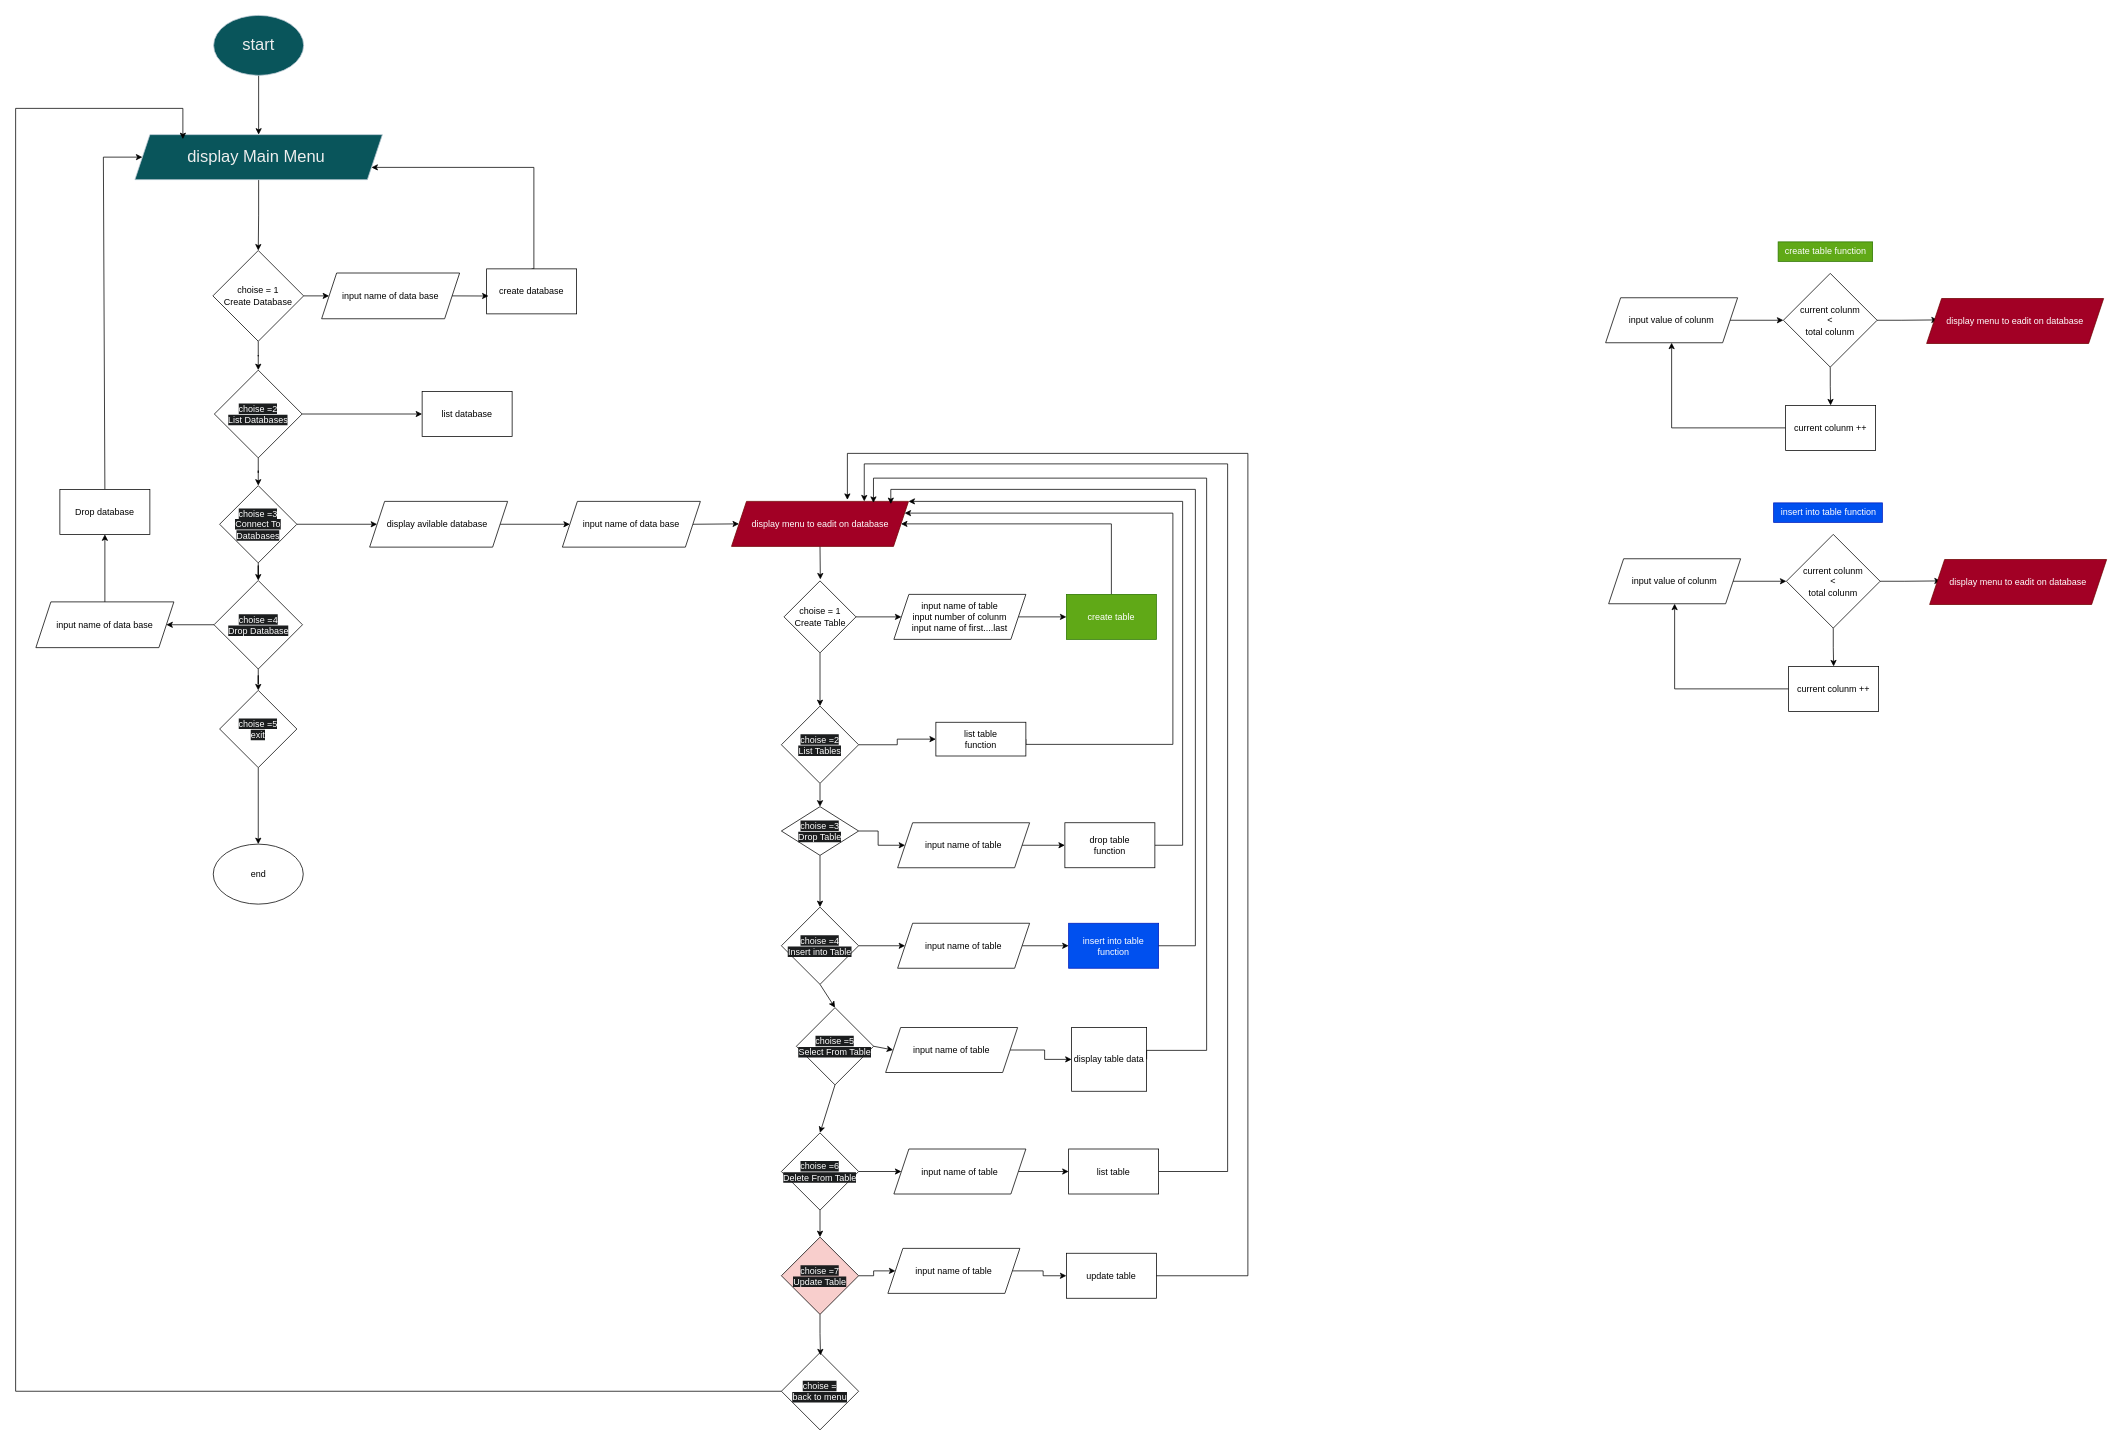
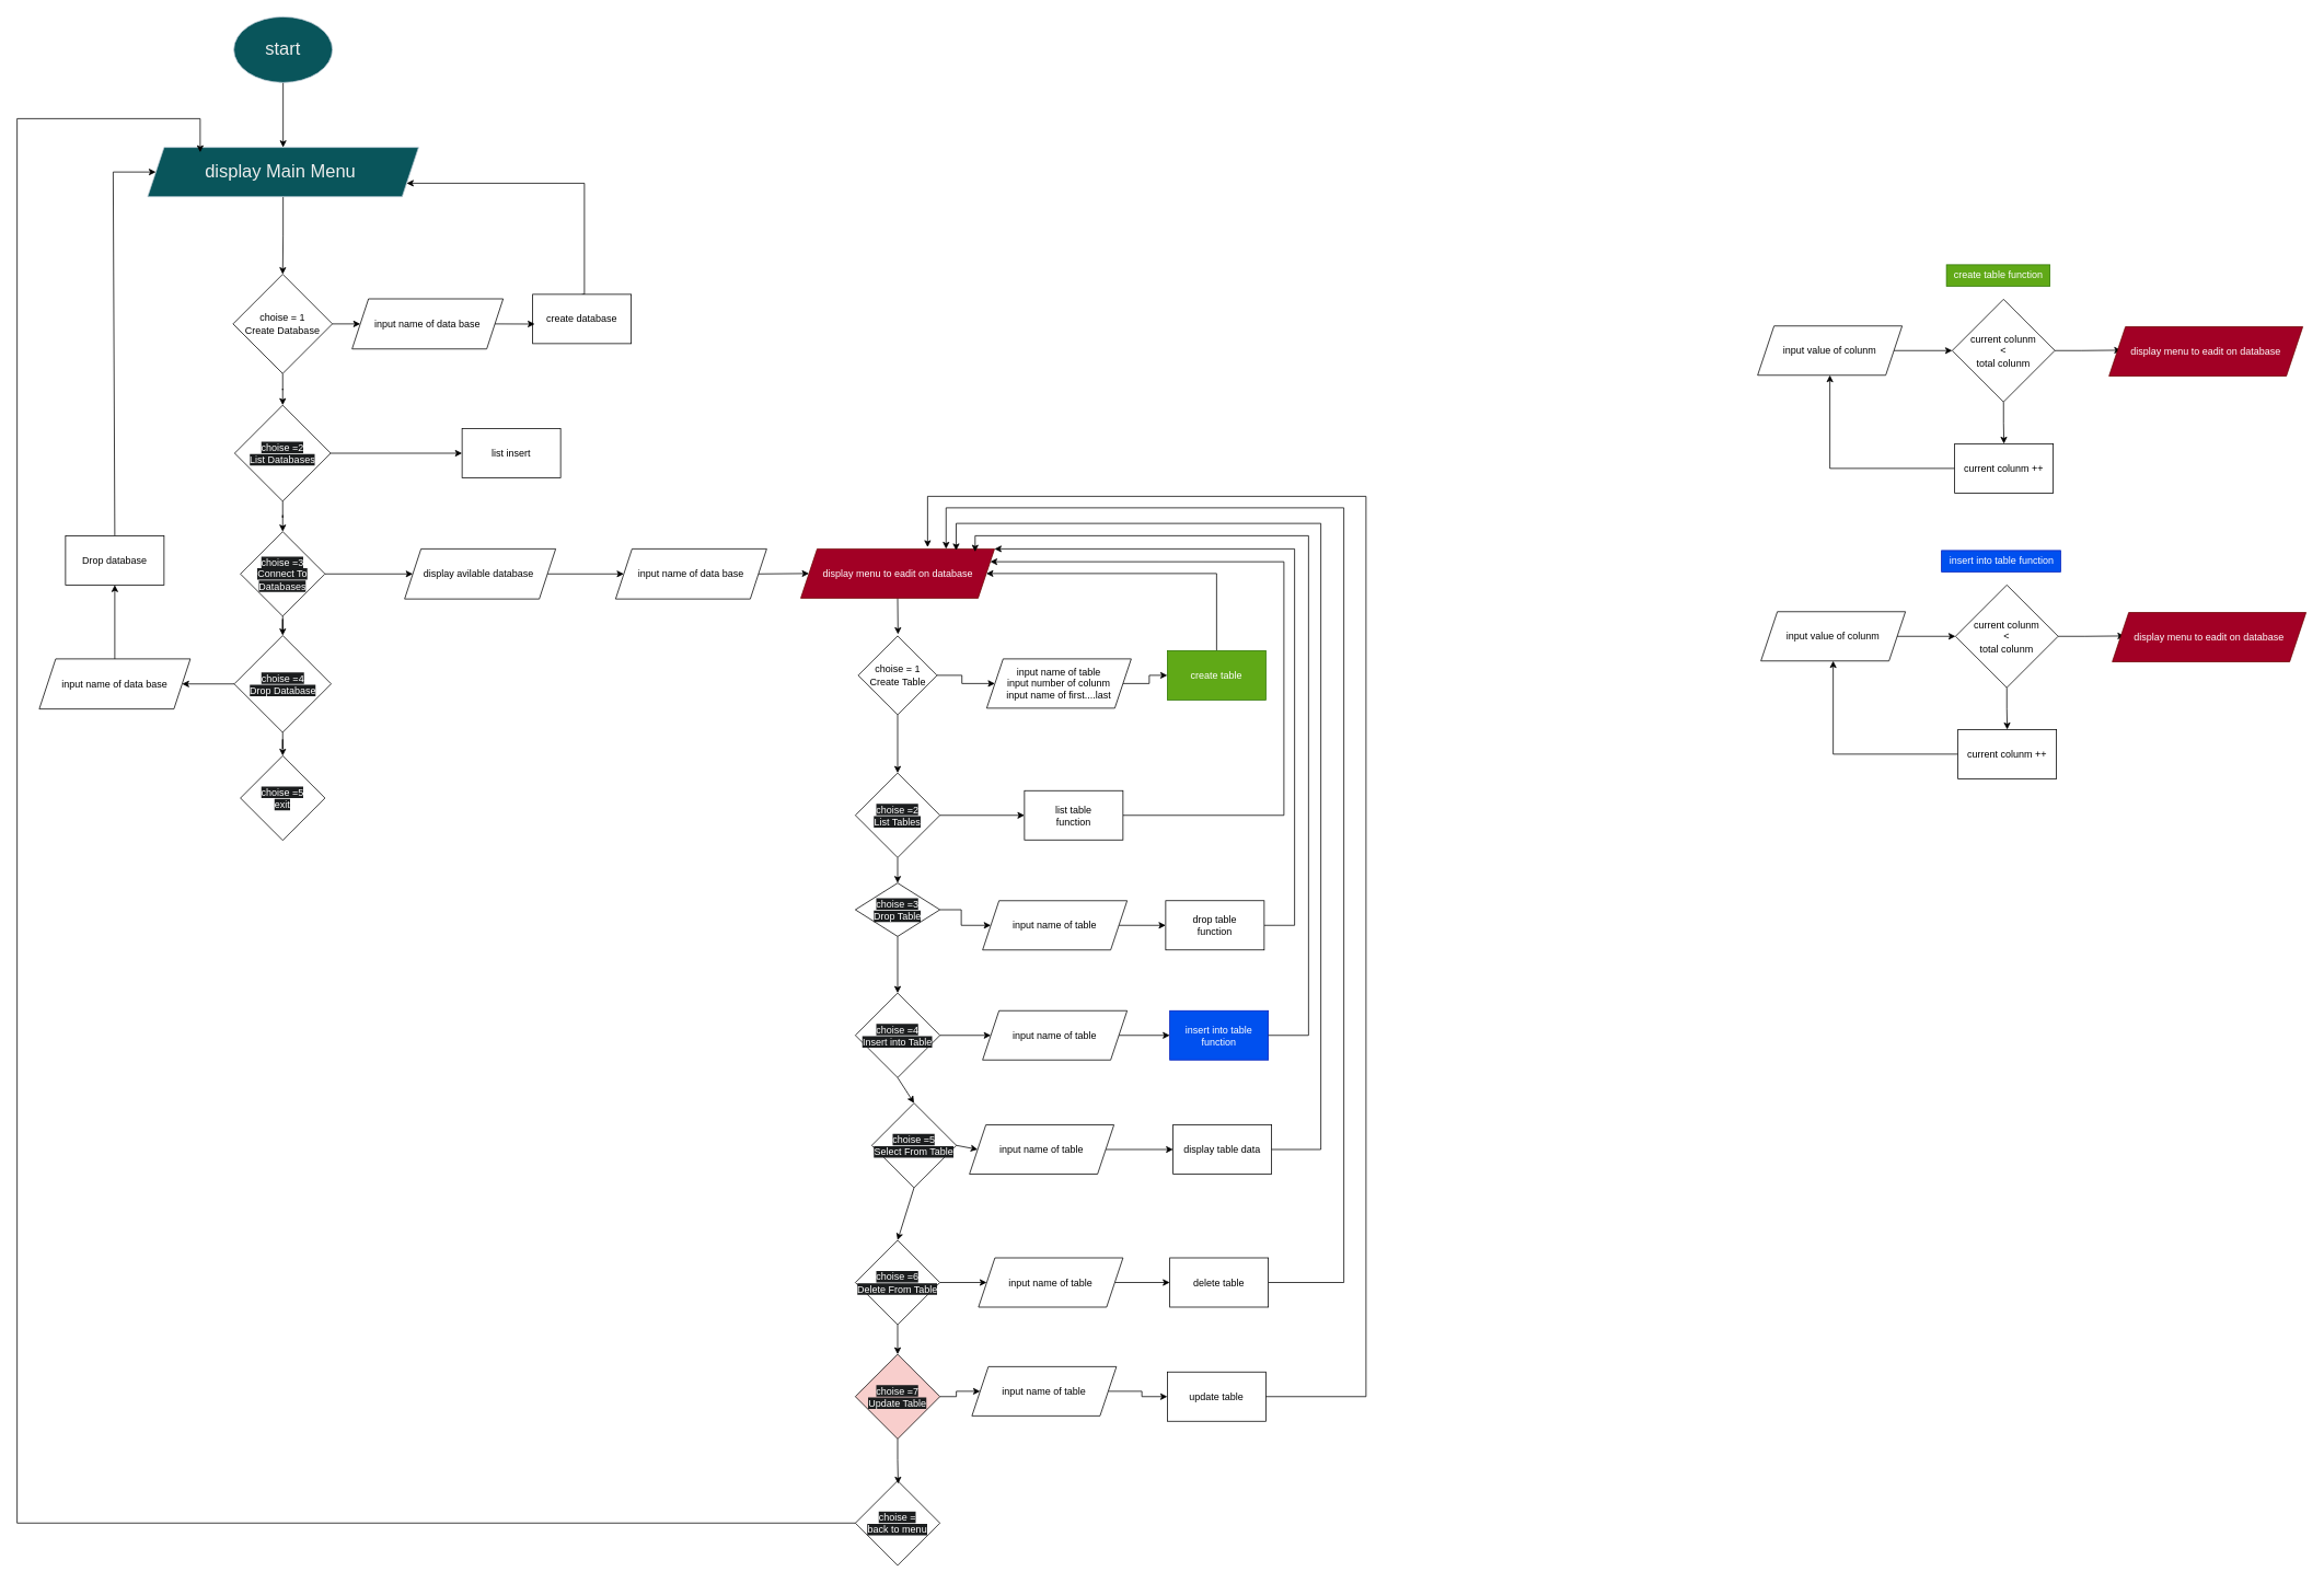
- <mxCell id="24" value="list database" style="rounded=0;whiteSpace=wrap;html=1;" parent="1" vertex="1"><mxGeometry x="562" y="521.5" width="120" height="60" as="geometry" /></mxCell>
+ <mxCell id="24" value="list insert" style="rounded=0;whiteSpace=wrap;html=1;" parent="1" vertex="1"><mxGeometry x="562" y="521.5" width="120" height="60" as="geometry" /></mxCell>
- <mxCell id="55" value="input name of table&lt;div&gt;input number of colunm&lt;/div&gt;&lt;div&gt;input name of first....last&lt;/div&gt;" style="shape=parallelogram;perimeter=parallelogramPerimeter;whiteSpace=wrap;html=1;fixedSize=1;" parent="1" vertex="1"><mxGeometry x="1191" y="792" width="176" height="60" as="geometry" /></mxCell>
+ <mxCell id="55" value="input name of table&lt;div&gt;input number of colunm&lt;/div&gt;&lt;div&gt;input name of first....last&lt;/div&gt;" style="shape=parallelogram;perimeter=parallelogramPerimeter;whiteSpace=wrap;html=1;fixedSize=1;" parent="1" vertex="1"><mxGeometry x="1201" y="802" width="176" height="60" as="geometry" /></mxCell>
- <mxCell id="67" value="list table&lt;div&gt;function&lt;/div&gt;" style="rounded=0;whiteSpace=wrap;html=1;" parent="1" vertex="1"><mxGeometry x="1247" y="962.5" width="120" height="45" as="geometry" /></mxCell>
+ <mxCell id="67" value="list table&lt;div&gt;function&lt;/div&gt;" style="rounded=0;whiteSpace=wrap;html=1;" parent="1" vertex="1"><mxGeometry x="1247" y="962.5" width="120" height="60" as="geometry" /></mxCell>
- <mxCell id="20" style="edgeStyle=orthogonalEdgeStyle;rounded=0;orthogonalLoop=1;jettySize=auto;html=1;exitX=0.5;exitY=1;exitDx=0;exitDy=0;" parent="1" source="21" target="9" edge="1"><mxGeometry relative="1" as="geometry" /></mxCell>
- <mxCell id="9" value="end" style="ellipse;whiteSpace=wrap;html=1;" parent="1" vertex="1"><mxGeometry x="283.5" y="1125" width="120" height="80" as="geometry" /></mxCell>
- <mxCell id="83" value="display table data" style="rounded=0;whiteSpace=wrap;html=1;" parent="1" vertex="1"><mxGeometry x="1428" y="1369.5" width="100" height="85" as="geometry" /></mxCell>
+ <mxCell id="83" value="display table data" style="rounded=0;whiteSpace=wrap;html=1;" parent="1" vertex="1"><mxGeometry x="1428" y="1369.5" width="120" height="60" as="geometry" /></mxCell>
- <mxCell id="89" value="list table" style="rounded=0;whiteSpace=wrap;html=1;" parent="1" vertex="1"><mxGeometry x="1424" y="1531.5" width="120" height="60" as="geometry" /></mxCell>
+ <mxCell id="89" value="delete table" style="rounded=0;whiteSpace=wrap;html=1;" parent="1" vertex="1"><mxGeometry x="1424" y="1531.5" width="120" height="60" as="geometry" /></mxCell>
